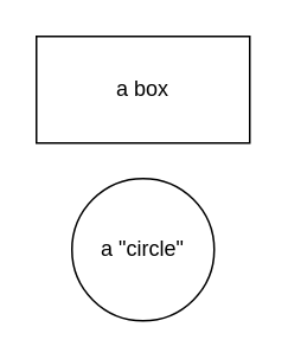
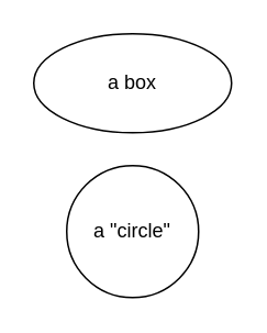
- <mxCell id="2" value="a box" style="rounded=0;whiteSpace=wrap;html=1;" vertex="1" parent="1"><mxGeometry x="20" y="20" width="120" height="60" as="geometry" /></mxCell>
+ <mxCell id="2" value="a box" style="ellipse;whiteSpace=wrap;html=1;" vertex="1" parent="1"><mxGeometry x="20" y="20" width="120" height="60" as="geometry" /></mxCell>
